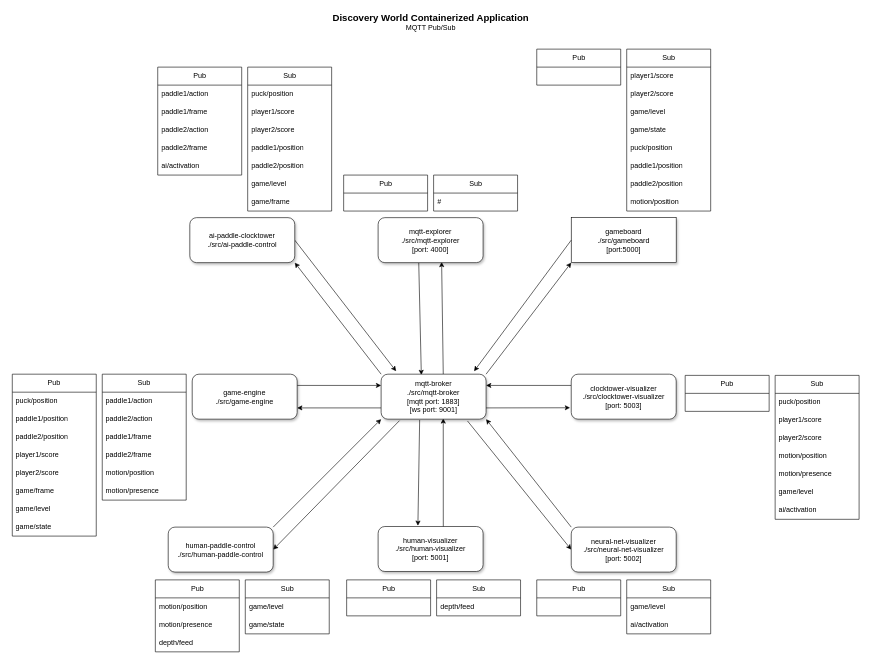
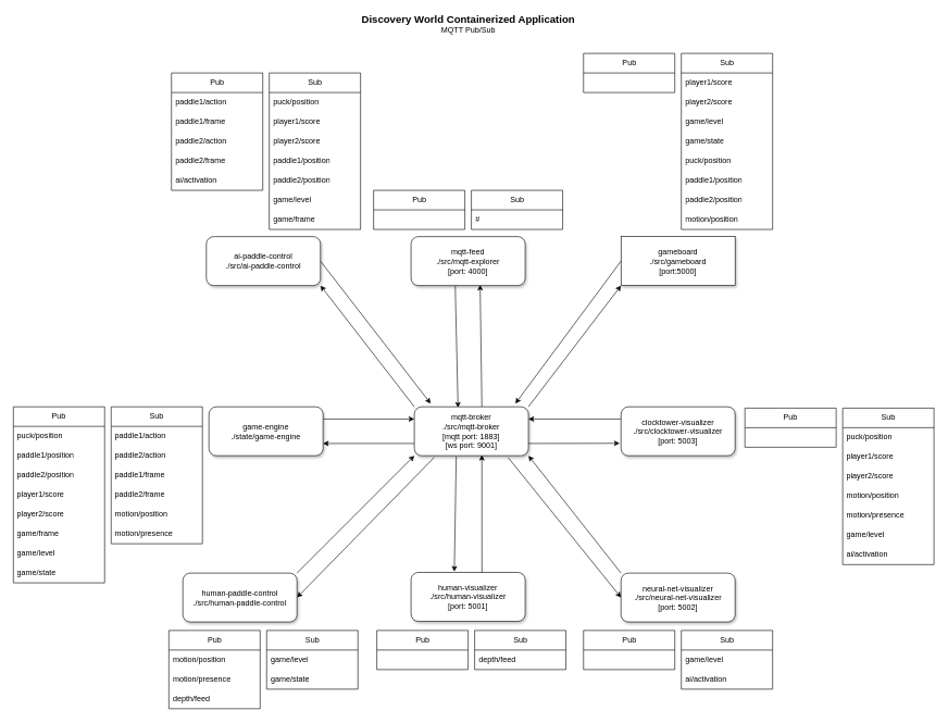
- <mxCell id="86" value="ai-paddle-clocktower&lt;br&gt;./src/ai-paddle-control" style="rounded=1;whiteSpace=wrap;html=1;imageWidth=24;glass=0;shadow=1;" parent="1" vertex="1"><mxGeometry x="316" y="362" width="175" height="75" as="geometry" /></mxCell>
+ <mxCell id="86" value="ai-paddle-control&lt;br&gt;./src/ai-paddle-control" style="rounded=1;whiteSpace=wrap;html=1;imageWidth=24;glass=0;shadow=1;" parent="1" vertex="1"><mxGeometry x="316" y="362" width="175" height="75" as="geometry" /></mxCell>
- <mxCell id="85" value="mqtt-explorer&lt;br&gt;./src/mqtt-explorer&lt;br&gt;[port: 4000]" style="rounded=1;whiteSpace=wrap;html=1;imageWidth=24;glass=0;shadow=1;" parent="1" vertex="1"><mxGeometry x="630" y="362" width="175" height="75" as="geometry" /></mxCell>
+ <mxCell id="85" value="mqtt-feed&lt;br&gt;./src/mqtt-explorer&lt;br&gt;[port: 4000]" style="rounded=1;whiteSpace=wrap;html=1;imageWidth=24;glass=0;shadow=1;" parent="1" vertex="1"><mxGeometry x="630" y="362" width="175" height="75" as="geometry" /></mxCell>
- <mxCell id="89" value="game-engine&lt;br&gt;./src/game-engine" style="rounded=1;whiteSpace=wrap;html=1;imageWidth=24;glass=0;shadow=1;" parent="1" vertex="1"><mxGeometry x="320" y="623" width="175" height="75" as="geometry" /></mxCell>
+ <mxCell id="89" value="game-engine&lt;br&gt;./state/game-engine" style="rounded=1;whiteSpace=wrap;html=1;imageWidth=24;glass=0;shadow=1;" parent="1" vertex="1"><mxGeometry x="320" y="623" width="175" height="75" as="geometry" /></mxCell>
